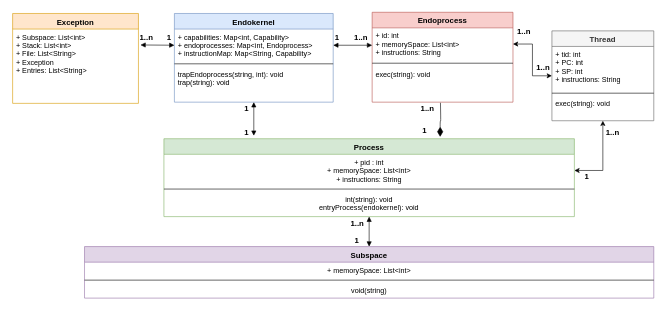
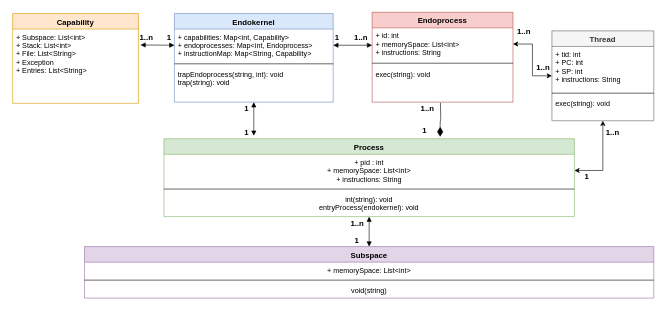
- <mxCell id="14" value="Exception" style="swimlane;fontStyle=1;align=center;verticalAlign=top;childLayout=stackLayout;horizontal=1;startSize=26;horizontalStack=0;resizeParent=1;resizeParentMax=0;resizeLast=0;collapsible=1;marginBottom=0;fillColor=#ffe6cc;strokeColor=#d79b00;fontSize=13;" vertex="1" parent="1"><mxGeometry x="20" y="22" width="210" height="150" as="geometry" /></mxCell>
+ <mxCell id="14" value="Capability" style="swimlane;fontStyle=1;align=center;verticalAlign=top;childLayout=stackLayout;horizontal=1;startSize=26;horizontalStack=0;resizeParent=1;resizeParentMax=0;resizeLast=0;collapsible=1;marginBottom=0;fillColor=#ffe6cc;strokeColor=#d79b00;fontSize=13;" vertex="1" parent="1"><mxGeometry x="20" y="22" width="210" height="150" as="geometry" /></mxCell>
